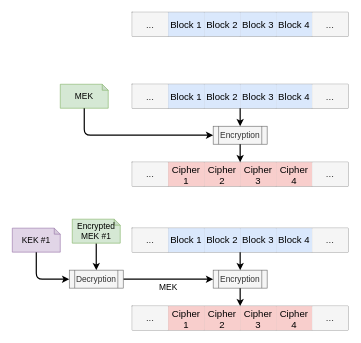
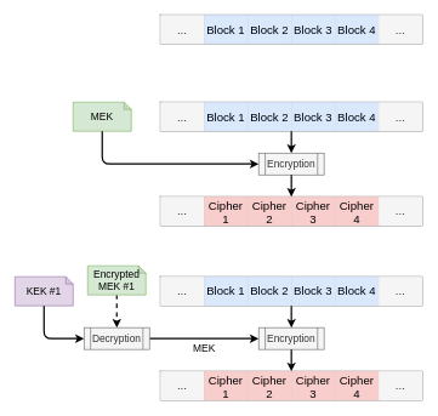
- <mxCell id="29" value="" style="endArrow=classic;html=1;rounded=0;strokeWidth=2;" edge="1" parent="1" source="54" target="56"><mxGeometry width="50" height="50" relative="1" as="geometry"><mxPoint x="20" y="310" as="sourcePoint" /><mxPoint x="-30" y="350" as="targetPoint" /></mxGeometry></mxCell>
+ <mxCell id="29" value="" style="endArrow=classic;html=1;rounded=0;strokeWidth=2;dashed=1;" edge="1" parent="1" source="54" target="56"><mxGeometry width="50" height="50" relative="1" as="geometry"><mxPoint x="20" y="310" as="sourcePoint" /><mxPoint x="-30" y="350" as="targetPoint" /></mxGeometry></mxCell>
